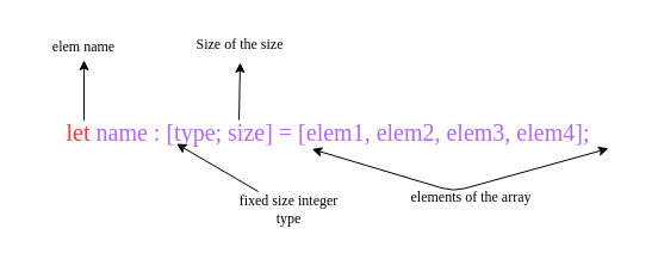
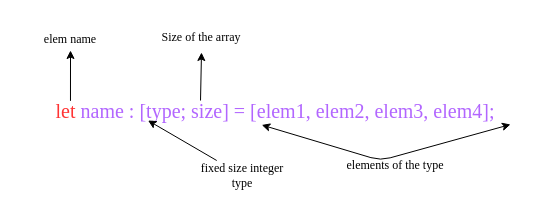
- <mxCell id="8" value="&lt;font color=&quot;#000000&quot;&gt;Size of the size&lt;/font&gt;" style="text;html=1;strokeColor=none;fillColor=none;align=center;verticalAlign=middle;whiteSpace=wrap;rounded=0;labelBorderColor=none;fontFamily=Comic Sans MS;fontSize=12;fontColor=#B266FF;movable=0;resizable=0;rotatable=0;deletable=0;editable=0;connectable=0;" vertex="1" parent="1"><mxGeometry x="156" y="22" width="90" height="30" as="geometry" /></mxCell>
+ <mxCell id="8" value="&lt;font color=&quot;#000000&quot;&gt;Size of the array&lt;/font&gt;" style="text;html=1;strokeColor=none;fillColor=none;align=center;verticalAlign=middle;whiteSpace=wrap;rounded=0;labelBorderColor=none;fontFamily=Comic Sans MS;fontSize=12;fontColor=#B266FF;movable=0;resizable=0;rotatable=0;deletable=0;editable=0;connectable=0;" vertex="1" parent="1"><mxGeometry x="156" y="22" width="90" height="30" as="geometry" /></mxCell>
- <mxCell id="10" value="&lt;font color=&quot;#000000&quot;&gt;elements of the array&lt;/font&gt;" style="text;html=1;strokeColor=none;fillColor=none;align=center;verticalAlign=middle;whiteSpace=wrap;rounded=0;labelBorderColor=none;fontFamily=Comic Sans MS;fontSize=12;fontColor=#B266FF;movable=0;resizable=0;rotatable=0;deletable=0;editable=0;connectable=0;" vertex="1" parent="1"><mxGeometry x="330" y="150" width="130" height="30" as="geometry" /></mxCell>
+ <mxCell id="10" value="&lt;font color=&quot;#000000&quot;&gt;elements of the type&lt;/font&gt;" style="text;html=1;strokeColor=none;fillColor=none;align=center;verticalAlign=middle;whiteSpace=wrap;rounded=0;labelBorderColor=none;fontFamily=Comic Sans MS;fontSize=12;fontColor=#B266FF;movable=0;resizable=0;rotatable=0;deletable=0;editable=0;connectable=0;" vertex="1" parent="1"><mxGeometry x="330" y="150" width="130" height="30" as="geometry" /></mxCell>
